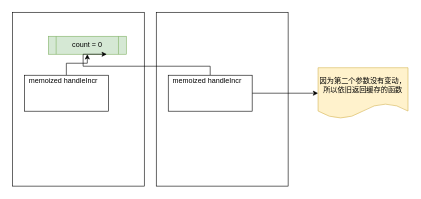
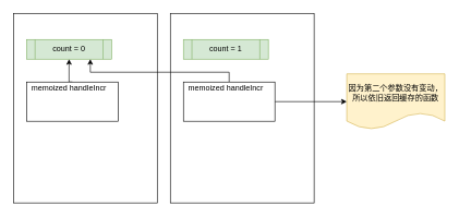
- <mxCell id="3" value="count = 0" style="shape=process;whiteSpace=wrap;html=1;backgroundOutline=1;fillColor=#d5e8d4;strokeColor=#82b366;" vertex="1" parent="1"><mxGeometry x="80" y="60" width="130" height="30" as="geometry" /></mxCell>
+ <mxCell id="3" value="count = 0" style="shape=process;whiteSpace=wrap;html=1;backgroundOutline=1;fillColor=#d5e8d4;strokeColor=#82b366;" vertex="1" parent="1"><mxGeometry x="40" y="60" width="130" height="30" as="geometry" /></mxCell>
+ <mxCell id="8" value="count = 1" style="shape=process;whiteSpace=wrap;html=1;backgroundOutline=1;fillColor=#d5e8d4;strokeColor=#82b366;" vertex="1" parent="1"><mxGeometry x="280" y="60" width="130" height="30" as="geometry" /></mxCell>
